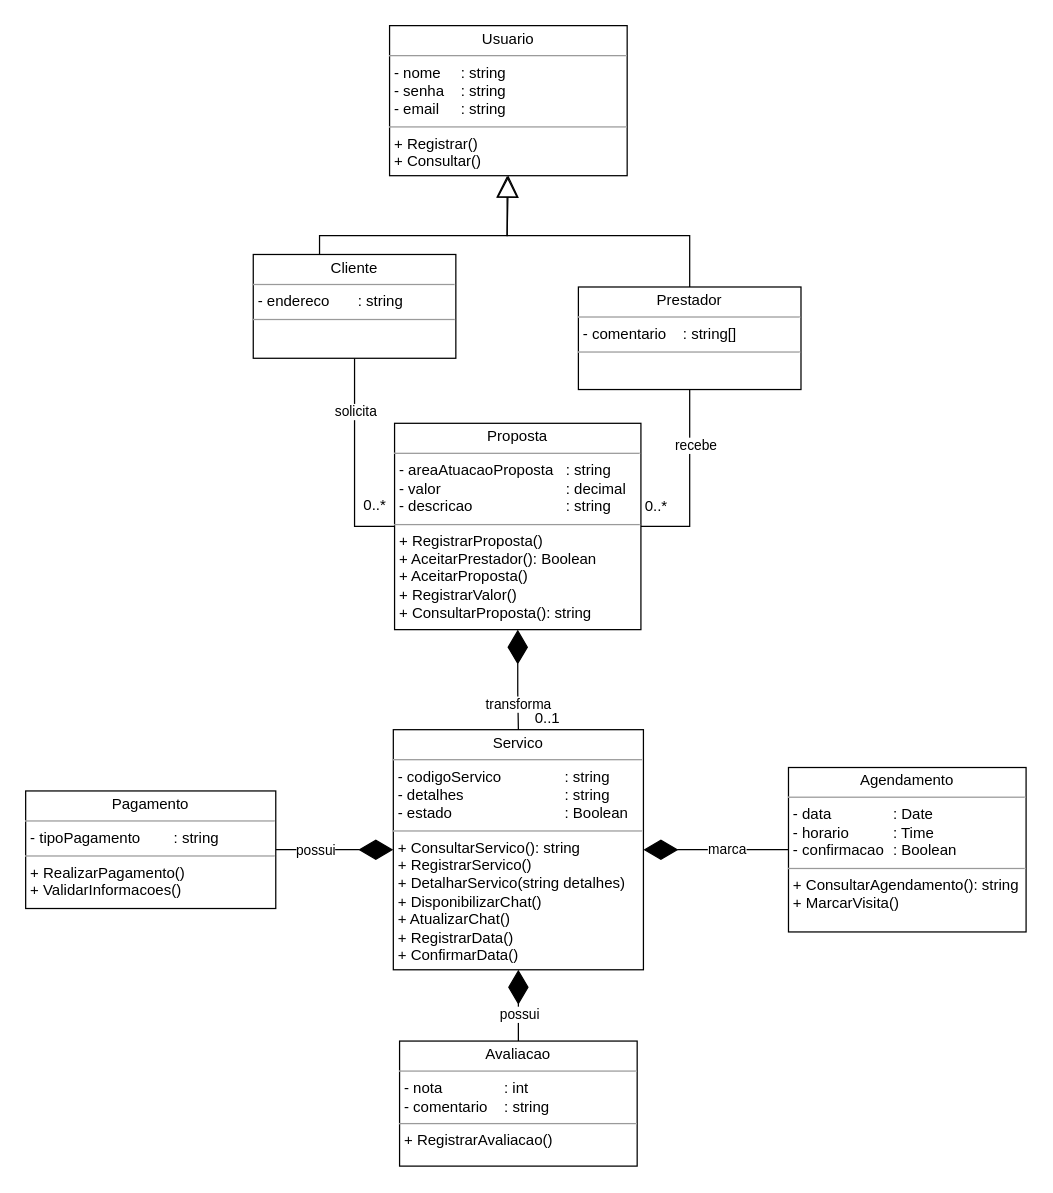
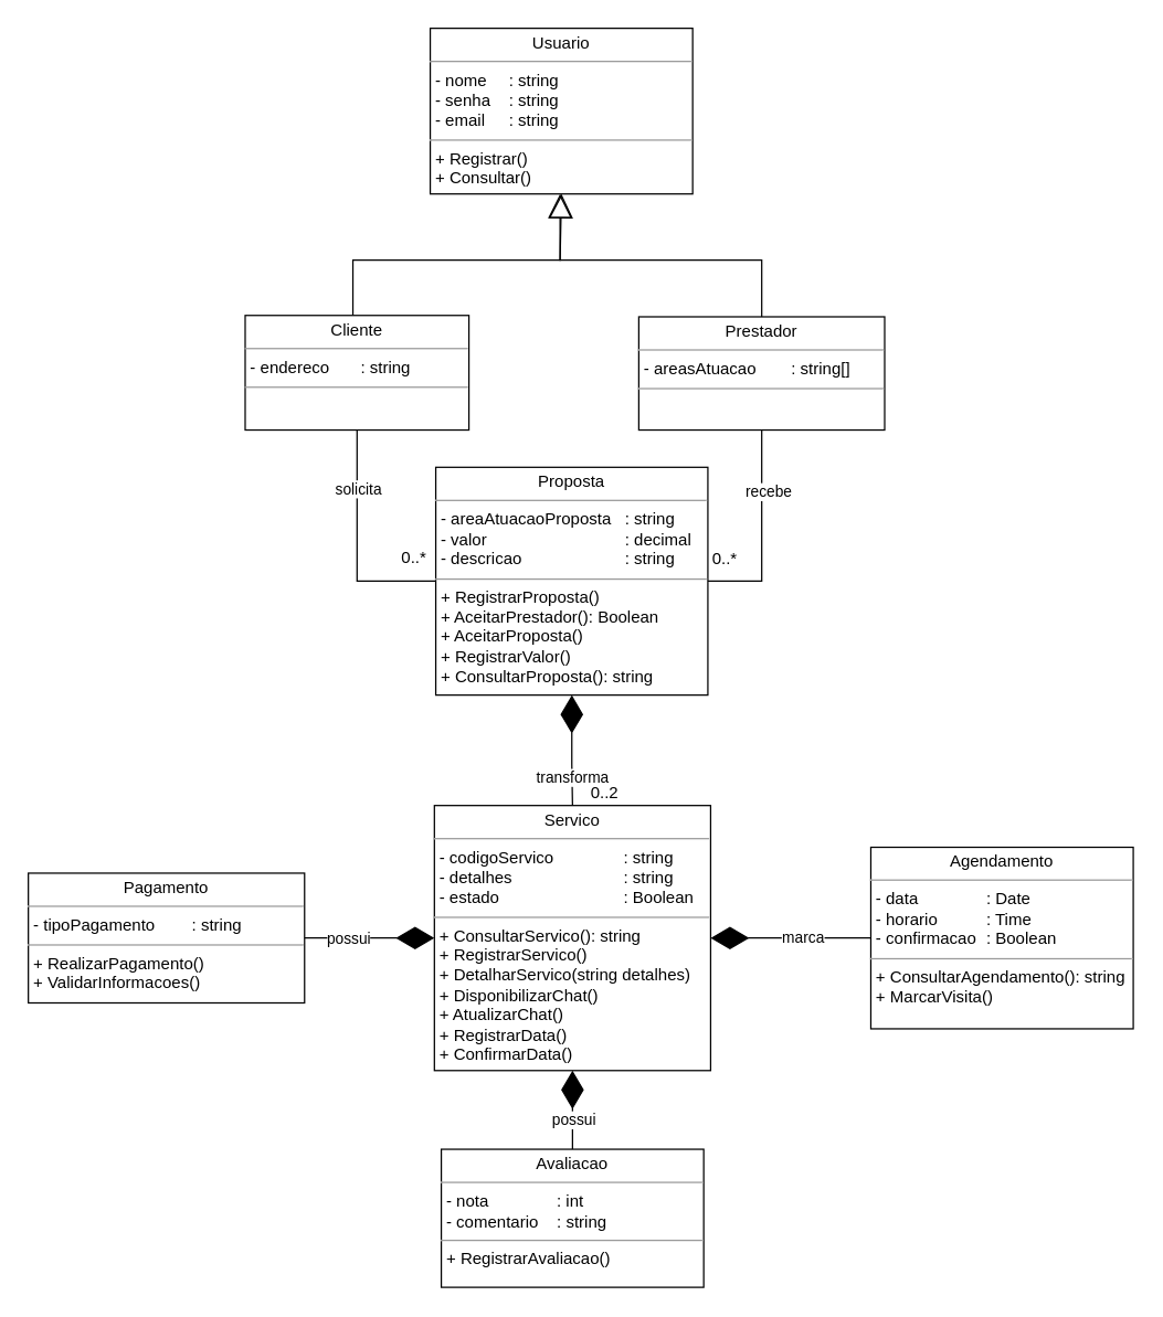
- <mxCell id="9" value="&lt;p style=&quot;margin:0px;margin-top:4px;text-align:center;&quot;&gt;Prestador&lt;/p&gt;&lt;hr size=&quot;1&quot;&gt;&lt;p style=&quot;margin:0px;margin-left:4px;&quot;&gt;- comentario&lt;span style=&quot;white-space: pre;&quot;&gt;&#09;&lt;/span&gt;: string[]&lt;/p&gt;&lt;hr size=&quot;1&quot;&gt;&lt;p style=&quot;margin:0px;margin-left:4px;&quot;&gt;&lt;br&gt;&lt;/p&gt;" style="verticalAlign=top;align=left;overflow=fill;fontSize=12;fontFamily=Helvetica;html=1;rounded=0;shadow=0;comic=0;labelBackgroundColor=none;strokeWidth=1" parent="1" vertex="1"><mxGeometry x="462" y="229" width="178" height="82" as="geometry" /></mxCell>
+ <mxCell id="9" value="&lt;p style=&quot;margin:0px;margin-top:4px;text-align:center;&quot;&gt;Prestador&lt;/p&gt;&lt;hr size=&quot;1&quot;&gt;&lt;p style=&quot;margin:0px;margin-left:4px;&quot;&gt;- areasAtuacao&lt;span style=&quot;white-space: pre;&quot;&gt;&#09;&lt;/span&gt;: string[]&lt;/p&gt;&lt;hr size=&quot;1&quot;&gt;&lt;p style=&quot;margin:0px;margin-left:4px;&quot;&gt;&lt;br&gt;&lt;/p&gt;" style="verticalAlign=top;align=left;overflow=fill;fontSize=12;fontFamily=Helvetica;html=1;rounded=0;shadow=0;comic=0;labelBackgroundColor=none;strokeWidth=1" parent="1" vertex="1"><mxGeometry x="462" y="229" width="178" height="82" as="geometry" /></mxCell>
- <mxCell id="5" value="&lt;p style=&quot;margin:0px;margin-top:4px;text-align:center;&quot;&gt;Cliente&lt;/p&gt;&lt;hr size=&quot;1&quot;&gt;&lt;p style=&quot;margin:0px;margin-left:4px;&quot;&gt;- endereco&lt;span style=&quot;white-space: pre;&quot;&gt;&#09;&lt;/span&gt;: string&lt;/p&gt;&lt;hr size=&quot;1&quot;&gt;&lt;p style=&quot;margin:0px;margin-left:4px;&quot;&gt;&lt;br&gt;&lt;/p&gt;" style="verticalAlign=top;align=left;overflow=fill;fontSize=12;fontFamily=Helvetica;html=1;rounded=0;shadow=0;comic=0;labelBackgroundColor=none;strokeWidth=1" parent="1" vertex="1"><mxGeometry x="202" y="203" width="162" height="83" as="geometry" /></mxCell>
+ <mxCell id="5" value="&lt;p style=&quot;margin:0px;margin-top:4px;text-align:center;&quot;&gt;Cliente&lt;/p&gt;&lt;hr size=&quot;1&quot;&gt;&lt;p style=&quot;margin:0px;margin-left:4px;&quot;&gt;- endereco&lt;span style=&quot;white-space: pre;&quot;&gt;&#09;&lt;/span&gt;: string&lt;/p&gt;&lt;hr size=&quot;1&quot;&gt;&lt;p style=&quot;margin:0px;margin-left:4px;&quot;&gt;&lt;br&gt;&lt;/p&gt;" style="verticalAlign=top;align=left;overflow=fill;fontSize=12;fontFamily=Helvetica;html=1;rounded=0;shadow=0;comic=0;labelBackgroundColor=none;strokeWidth=1" parent="1" vertex="1"><mxGeometry x="177" y="228" width="162" height="83" as="geometry" /></mxCell>
- <mxCell id="26" value="0..1" style="text;html=1;align=center;verticalAlign=middle;resizable=0;points=[];autosize=1;strokeColor=none;fillColor=none;" parent="1" vertex="1"><mxGeometry x="418" y="561" width="38" height="26" as="geometry" /></mxCell>
+ <mxCell id="26" value="0..2" style="text;html=1;align=center;verticalAlign=middle;resizable=0;points=[];autosize=1;strokeColor=none;fillColor=none;" parent="1" vertex="1"><mxGeometry x="418" y="561" width="38" height="26" as="geometry" /></mxCell>
